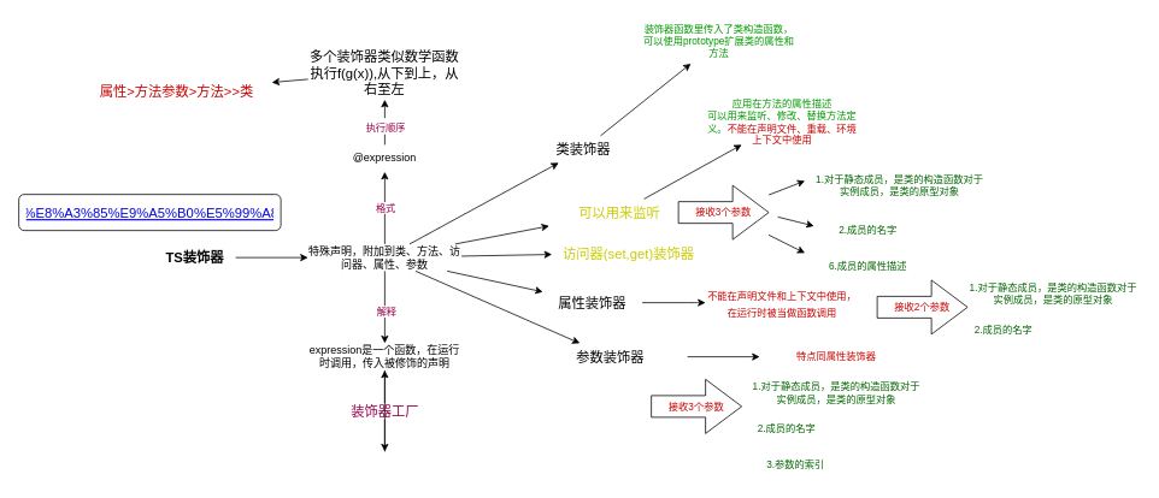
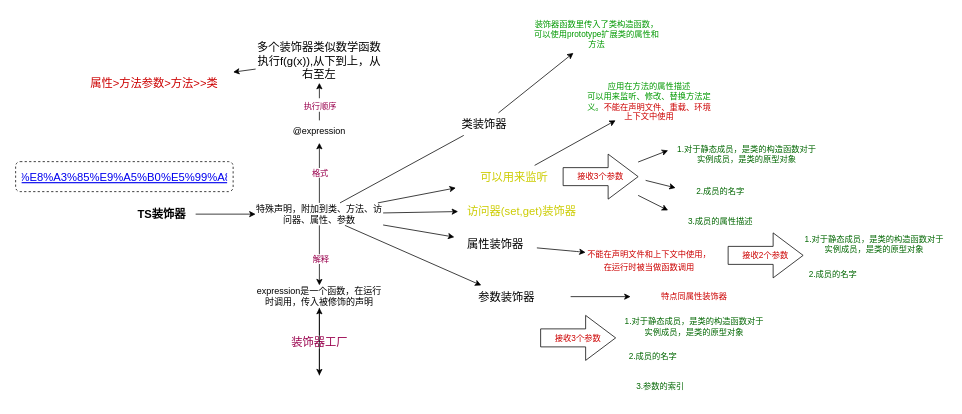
- <mxCell id="50" value="&lt;font style=&quot;font-size: 15px&quot;&gt;属性&amp;gt;方法参数&amp;gt;方法&amp;gt;&amp;gt;类&lt;/font&gt;" style="text;html=1;strokeColor=none;fillColor=none;align=center;verticalAlign=middle;whiteSpace=wrap;rounded=0;fontSize=11;fontColor=#CC0000;" vertex="1" parent="1"><mxGeometry x="90" y="50" width="210" height="100" as="geometry" /></mxCell>
+ <mxCell id="50" value="&lt;font style=&quot;font-size: 15px&quot;&gt;属性&amp;gt;方法参数&amp;gt;方法&amp;gt;&amp;gt;类&lt;/font&gt;" style="text;html=1;strokeColor=none;fillColor=none;align=center;verticalAlign=middle;whiteSpace=wrap;rounded=0;fontSize=11;fontColor=#CC0000;" vertex="1" parent="1"><mxGeometry x="100" y="60" width="210" height="100" as="geometry" /></mxCell>
- <mxCell id="8" value="" style="edgeStyle=none;html=1;fontSize=15;" parent="1" source="13" target="20" edge="1"><mxGeometry relative="1" as="geometry" /></mxCell>
+ <mxCell id="8" value="" style="edgeStyle=none;html=1;fontSize=15;endArrow=none;" parent="1" source="13" target="20" edge="1"><mxGeometry relative="1" as="geometry" /></mxCell>
- <mxCell id="51" value="TS%E8%A3%85%E9%A5%B0%E5%99%A8.ts" style="fontColor=#0000EE;fontStyle=4;rounded=1;overflow=hidden;spacing=10;fontSize=15;" vertex="1" parent="1"><mxGeometry x="20" y="215" width="290" height="40" as="geometry" /></mxCell>
+ <mxCell id="51" value="TS%E8%A3%85%E9%A5%B0%E5%99%A8.ts" style="fontColor=#0000EE;fontStyle=4;rounded=1;overflow=hidden;spacing=10;fontSize=15;dashed=1;" vertex="1" parent="1"><mxGeometry x="20" y="215" width="290" height="40" as="geometry" /></mxCell>
- <mxCell id="39" value="&lt;font color=&quot;#006600&quot;&gt;6.成员的属性描述&lt;/font&gt;" style="text;html=1;strokeColor=none;fillColor=none;align=center;verticalAlign=middle;whiteSpace=wrap;rounded=0;fontSize=11;fontColor=#CC0000;" parent="1" vertex="1"><mxGeometry x="890" y="280" width="140" height="30" as="geometry" /></mxCell>
+ <mxCell id="39" value="&lt;font color=&quot;#006600&quot;&gt;3.成员的属性描述&lt;/font&gt;" style="text;html=1;strokeColor=none;fillColor=none;align=center;verticalAlign=middle;whiteSpace=wrap;rounded=0;fontSize=11;fontColor=#CC0000;" parent="1" vertex="1"><mxGeometry x="890" y="280" width="140" height="30" as="geometry" /></mxCell>
- <mxCell id="26" value="属性装饰器" style="text;html=1;strokeColor=none;fillColor=none;align=center;verticalAlign=middle;whiteSpace=wrap;rounded=0;fontSize=15;" parent="1" vertex="1"><mxGeometry x="600" y="320" width="110" height="30" as="geometry" /></mxCell>
+ <mxCell id="26" value="属性装饰器" style="text;html=1;strokeColor=none;fillColor=none;align=center;verticalAlign=middle;whiteSpace=wrap;rounded=0;fontSize=15;" parent="1" vertex="1"><mxGeometry x="605" y="310" width="110" height="30" as="geometry" /></mxCell>
- <mxCell id="41" value="&lt;font style=&quot;font-size: 11px&quot; color=&quot;#cc0000&quot;&gt;不能在声明文件和上下文中使用，在运行时被当做函数调用&lt;/font&gt;" style="text;html=1;strokeColor=none;fillColor=none;align=center;verticalAlign=middle;whiteSpace=wrap;rounded=0;fontSize=15;" vertex="1" parent="1"><mxGeometry x="780" y="320" width="170" height="30" as="geometry" /></mxCell>
+ <mxCell id="41" value="&lt;font style=&quot;font-size: 11px&quot; color=&quot;#cc0000&quot;&gt;不能在声明文件和上下文中使用，在运行时被当做函数调用&lt;/font&gt;" style="text;html=1;strokeColor=none;fillColor=none;align=center;verticalAlign=middle;whiteSpace=wrap;rounded=0;fontSize=15;" vertex="1" parent="1"><mxGeometry x="780" y="330" width="170" height="30" as="geometry" /></mxCell>
